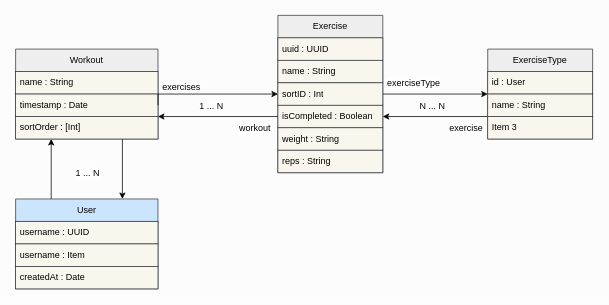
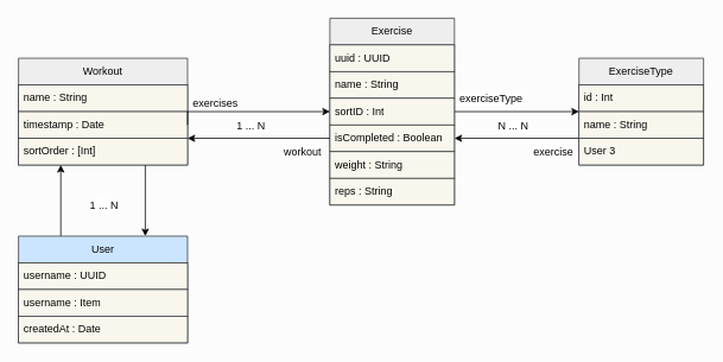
- <mxCell id="15" value="id : User" style="text;align=left;verticalAlign=middle;spacingLeft=4;spacingRight=4;overflow=hidden;points=[[0,0.5],[1,0.5]];portConstraint=eastwest;rotatable=0;whiteSpace=wrap;html=1;fillColor=#f9f7ed;strokeColor=#36393d;" vertex="1" parent="14"><mxGeometry y="30" width="140" height="30" as="geometry" /></mxCell>
+ <mxCell id="15" value="id : Int" style="text;align=left;verticalAlign=middle;spacingLeft=4;spacingRight=4;overflow=hidden;points=[[0,0.5],[1,0.5]];portConstraint=eastwest;rotatable=0;whiteSpace=wrap;html=1;fillColor=#f9f7ed;strokeColor=#36393d;" vertex="1" parent="14"><mxGeometry y="30" width="140" height="30" as="geometry" /></mxCell>
- <mxCell id="17" value="Item 3" style="text;align=left;verticalAlign=middle;spacingLeft=4;spacingRight=4;overflow=hidden;points=[[0,0.5],[1,0.5]];portConstraint=eastwest;rotatable=0;whiteSpace=wrap;html=1;fillColor=#f9f7ed;strokeColor=#36393d;" vertex="1" parent="14"><mxGeometry y="90" width="140" height="30" as="geometry" /></mxCell>
+ <mxCell id="17" value="User 3" style="text;align=left;verticalAlign=middle;spacingLeft=4;spacingRight=4;overflow=hidden;points=[[0,0.5],[1,0.5]];portConstraint=eastwest;rotatable=0;whiteSpace=wrap;html=1;fillColor=#f9f7ed;strokeColor=#36393d;" vertex="1" parent="14"><mxGeometry y="90" width="140" height="30" as="geometry" /></mxCell>
